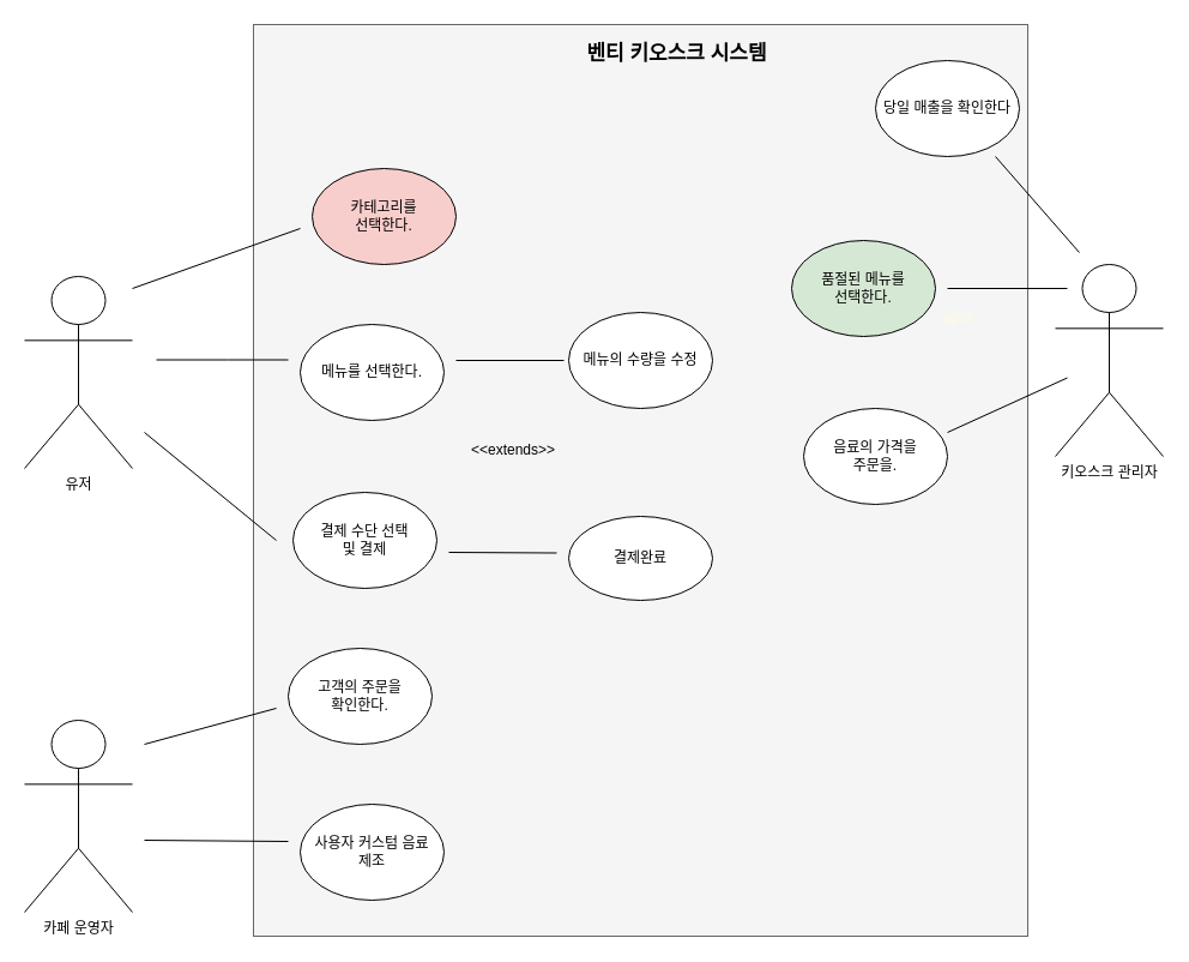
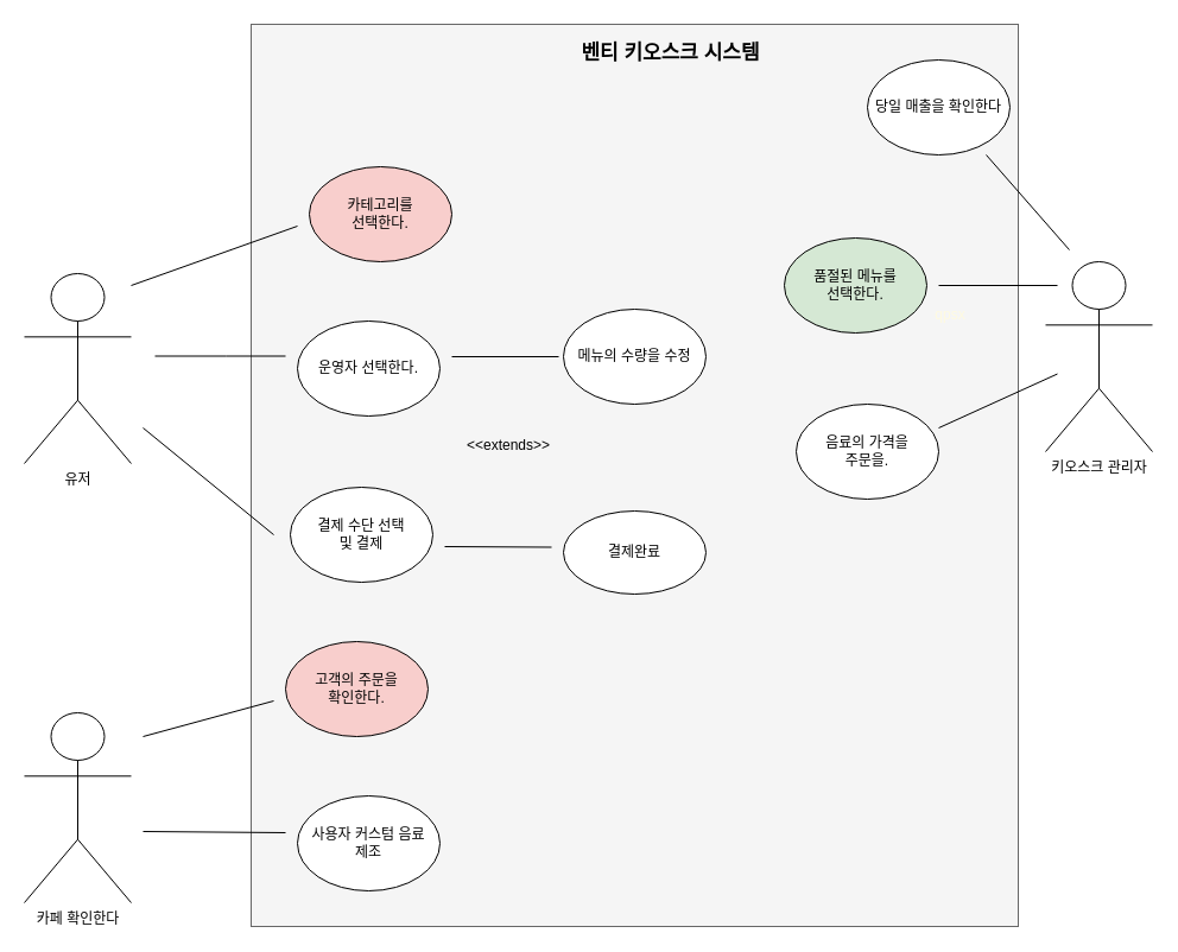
- <mxCell id="6" value="메뉴를 선택한다." style="ellipse;whiteSpace=wrap;html=1;" vertex="1" parent="1"><mxGeometry x="250" y="270" width="120" height="80" as="geometry" /></mxCell>
+ <mxCell id="6" value="운영자 선택한다." style="ellipse;whiteSpace=wrap;html=1;" vertex="1" parent="1"><mxGeometry x="250" y="270" width="120" height="80" as="geometry" /></mxCell>
- <mxCell id="21" value="고객의 주문을 &lt;br&gt;확인한다." style="ellipse;whiteSpace=wrap;html=1;" vertex="1" parent="1"><mxGeometry x="240" y="540" width="120" height="80" as="geometry" /></mxCell>
+ <mxCell id="21" value="고객의 주문을 &lt;br&gt;확인한다." style="ellipse;whiteSpace=wrap;html=1;fillColor=#f8cecc;" vertex="1" parent="1"><mxGeometry x="240" y="540" width="120" height="80" as="geometry" /></mxCell>
- <mxCell id="22" value="카페 운영자" style="shape=umlActor;verticalLabelPosition=bottom;verticalAlign=top;html=1;outlineConnect=0;" vertex="1" parent="1"><mxGeometry x="20" y="600" width="90" height="160" as="geometry" /></mxCell>
+ <mxCell id="22" value="카페 확인한다" style="shape=umlActor;verticalLabelPosition=bottom;verticalAlign=top;html=1;outlineConnect=0;" vertex="1" parent="1"><mxGeometry x="20" y="600" width="90" height="160" as="geometry" /></mxCell>
